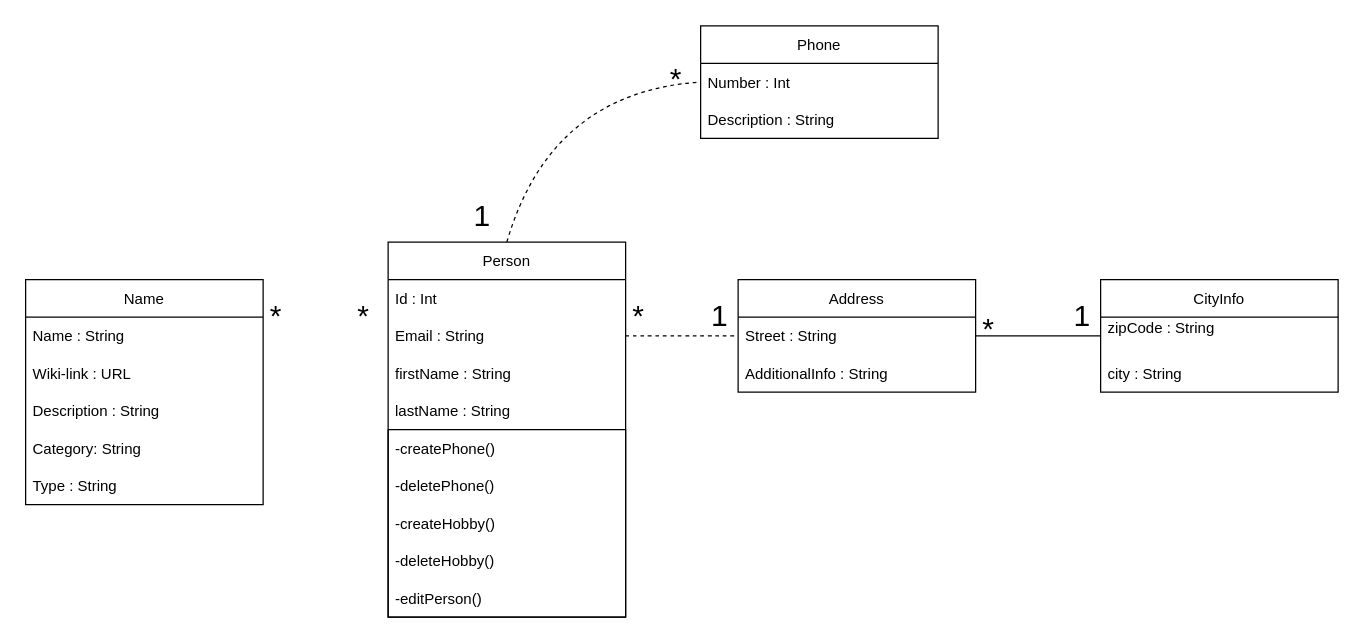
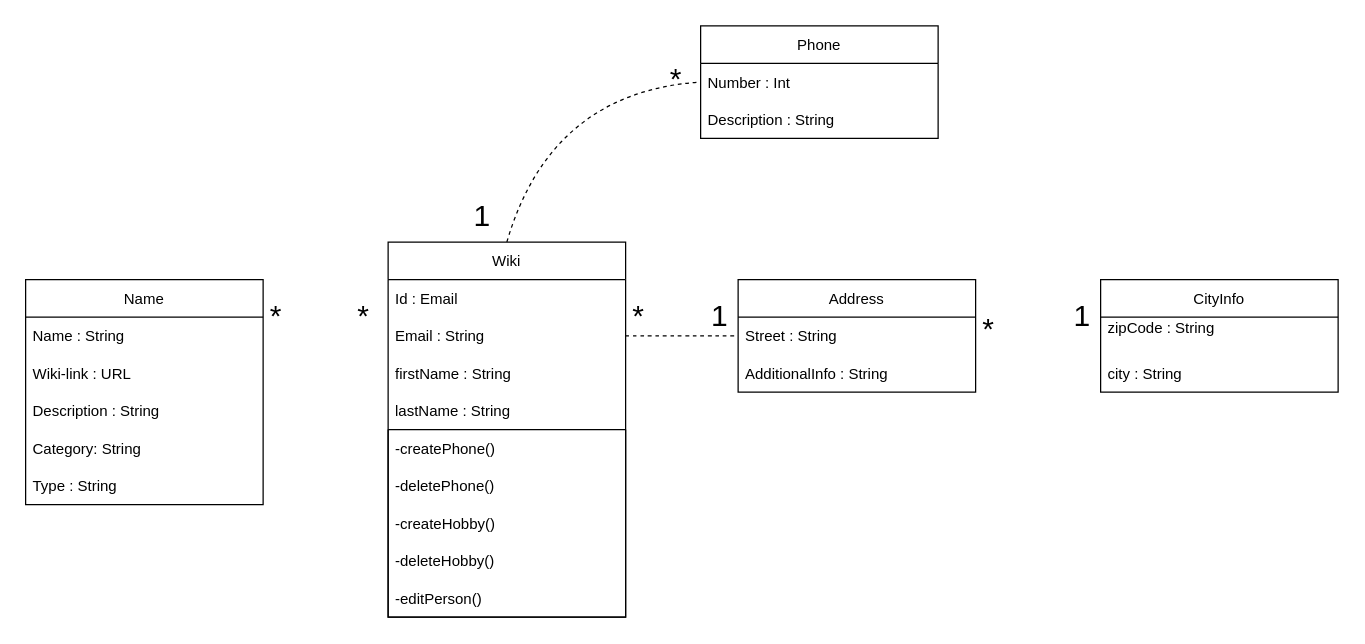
- <mxCell id="10" value="Person" style="swimlane;fontStyle=0;childLayout=stackLayout;horizontal=1;startSize=30;horizontalStack=0;resizeParent=1;resizeParentMax=0;resizeLast=0;collapsible=1;marginBottom=0;hachureGap=4;pointerEvents=0;" parent="1" vertex="1"><mxGeometry x="310" y="193" width="190" height="300" as="geometry" /></mxCell>
+ <mxCell id="10" value="Wiki" style="swimlane;fontStyle=0;childLayout=stackLayout;horizontal=1;startSize=30;horizontalStack=0;resizeParent=1;resizeParentMax=0;resizeLast=0;collapsible=1;marginBottom=0;hachureGap=4;pointerEvents=0;" parent="1" vertex="1"><mxGeometry x="310" y="193" width="190" height="300" as="geometry" /></mxCell>
- <mxCell id="11" value="Id : Int" style="text;strokeColor=none;fillColor=none;align=left;verticalAlign=middle;spacingLeft=4;spacingRight=4;overflow=hidden;points=[[0,0.5],[1,0.5]];portConstraint=eastwest;rotatable=0;" parent="10" vertex="1"><mxGeometry y="30" width="190" height="30" as="geometry" /></mxCell>
+ <mxCell id="11" value="Id : Email" style="text;strokeColor=none;fillColor=none;align=left;verticalAlign=middle;spacingLeft=4;spacingRight=4;overflow=hidden;points=[[0,0.5],[1,0.5]];portConstraint=eastwest;rotatable=0;" parent="10" vertex="1"><mxGeometry y="30" width="190" height="30" as="geometry" /></mxCell>
- <mxCell id="32" style="edgeStyle=none;curved=1;rounded=0;orthogonalLoop=1;jettySize=auto;html=1;entryX=0;entryY=0.5;entryDx=0;entryDy=0;endArrow=close;startSize=14;endSize=14;sourcePerimeterSpacing=8;targetPerimeterSpacing=8;exitX=1;exitY=0.5;exitDx=0;exitDy=0;" parent="1" source="6" target="22" edge="1"><mxGeometry relative="1" as="geometry" /></mxCell>
